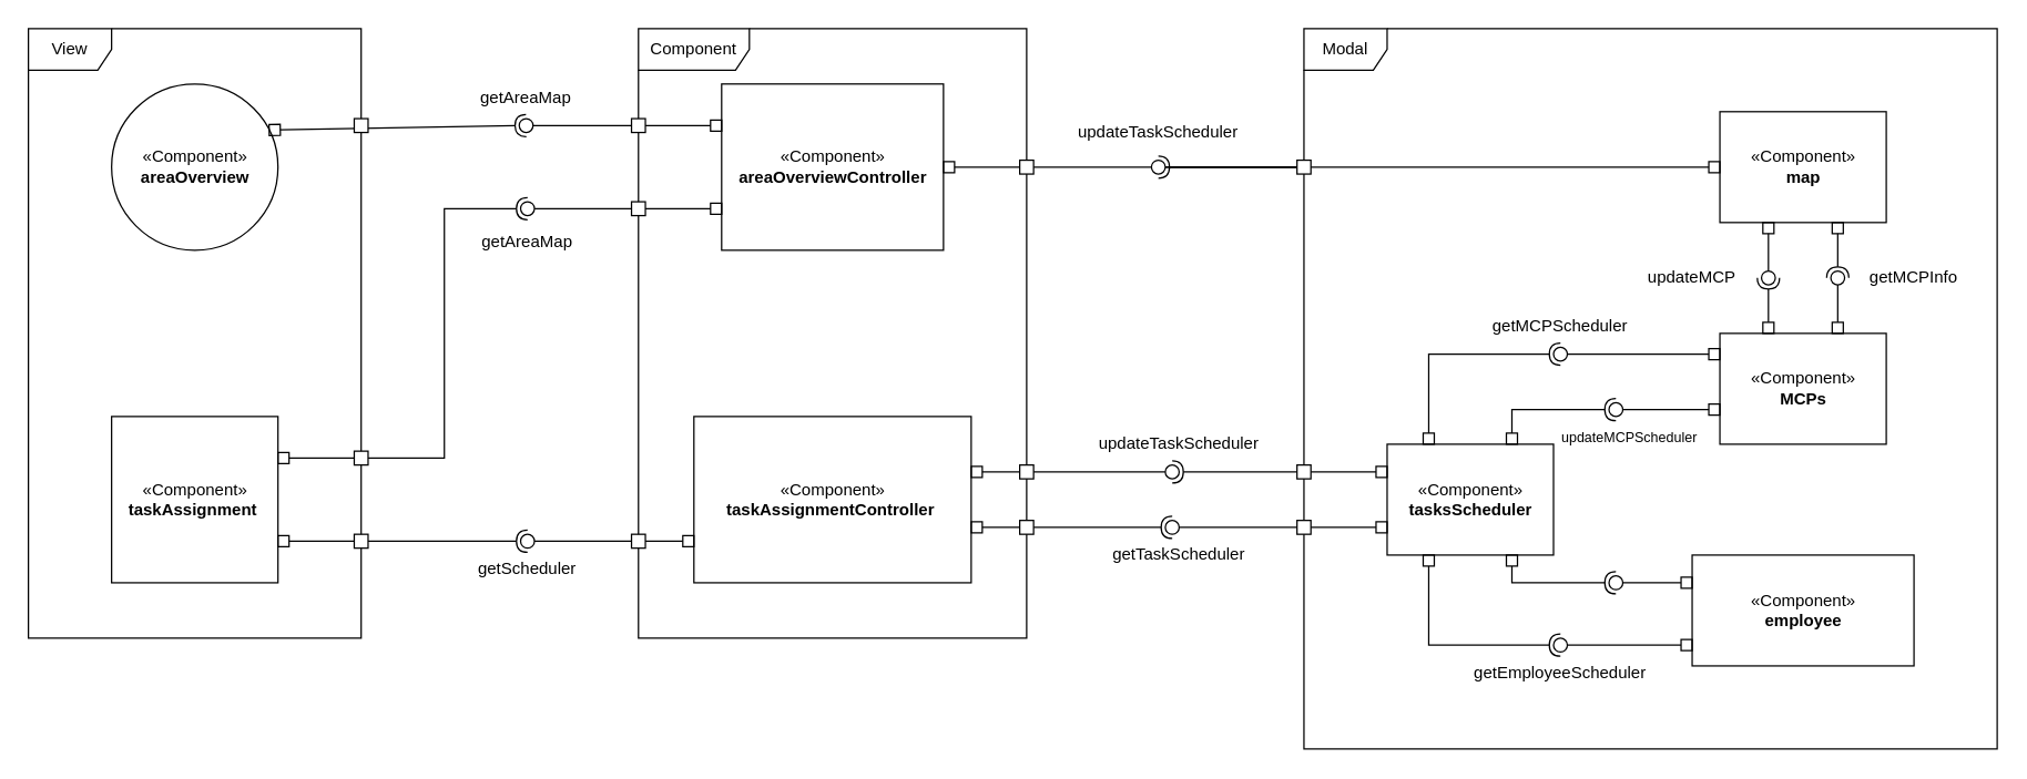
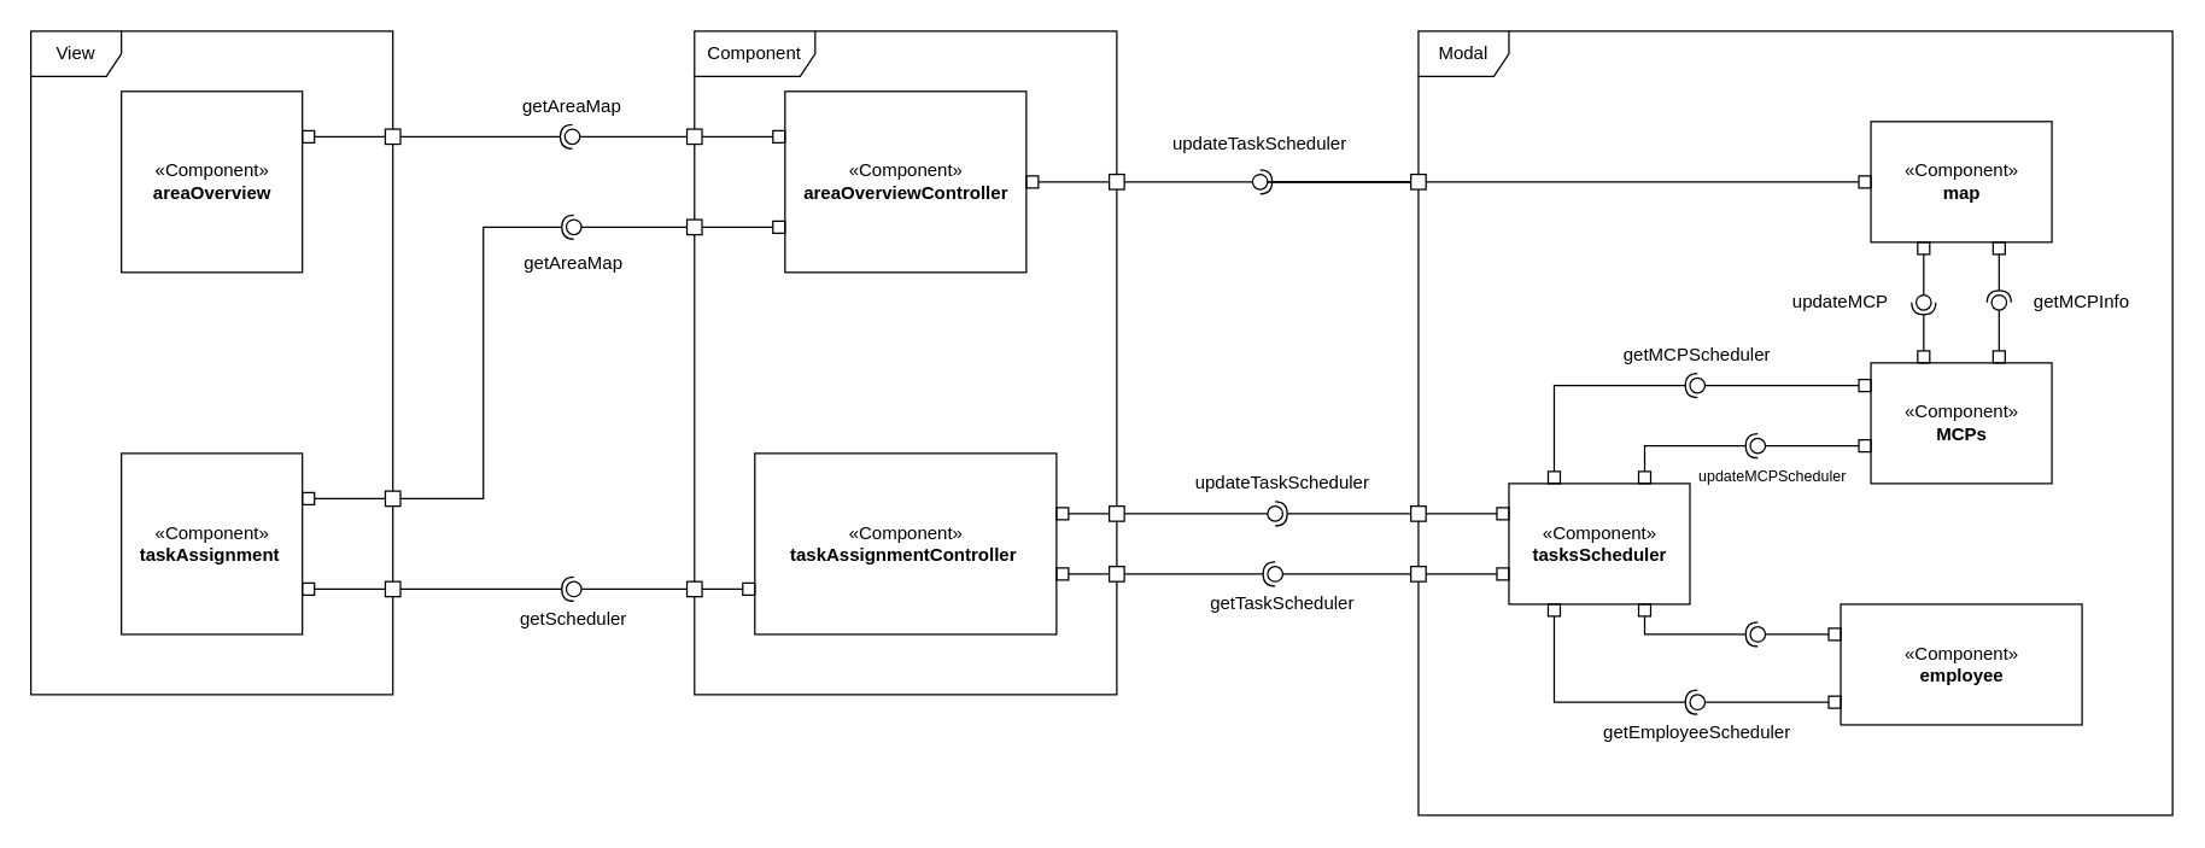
- <mxCell id="10" value="«Component»&lt;br&gt;&lt;b&gt;areaOverview&lt;/b&gt;" style="ellipse;html=1;" vertex="1" parent="1"><mxGeometry x="80" y="60" width="120" height="120" as="geometry" /></mxCell>
+ <mxCell id="10" value="«Component»&lt;br&gt;&lt;b&gt;areaOverview&lt;/b&gt;" style="html=1;" vertex="1" parent="1"><mxGeometry x="80" y="60" width="120" height="120" as="geometry" /></mxCell>
